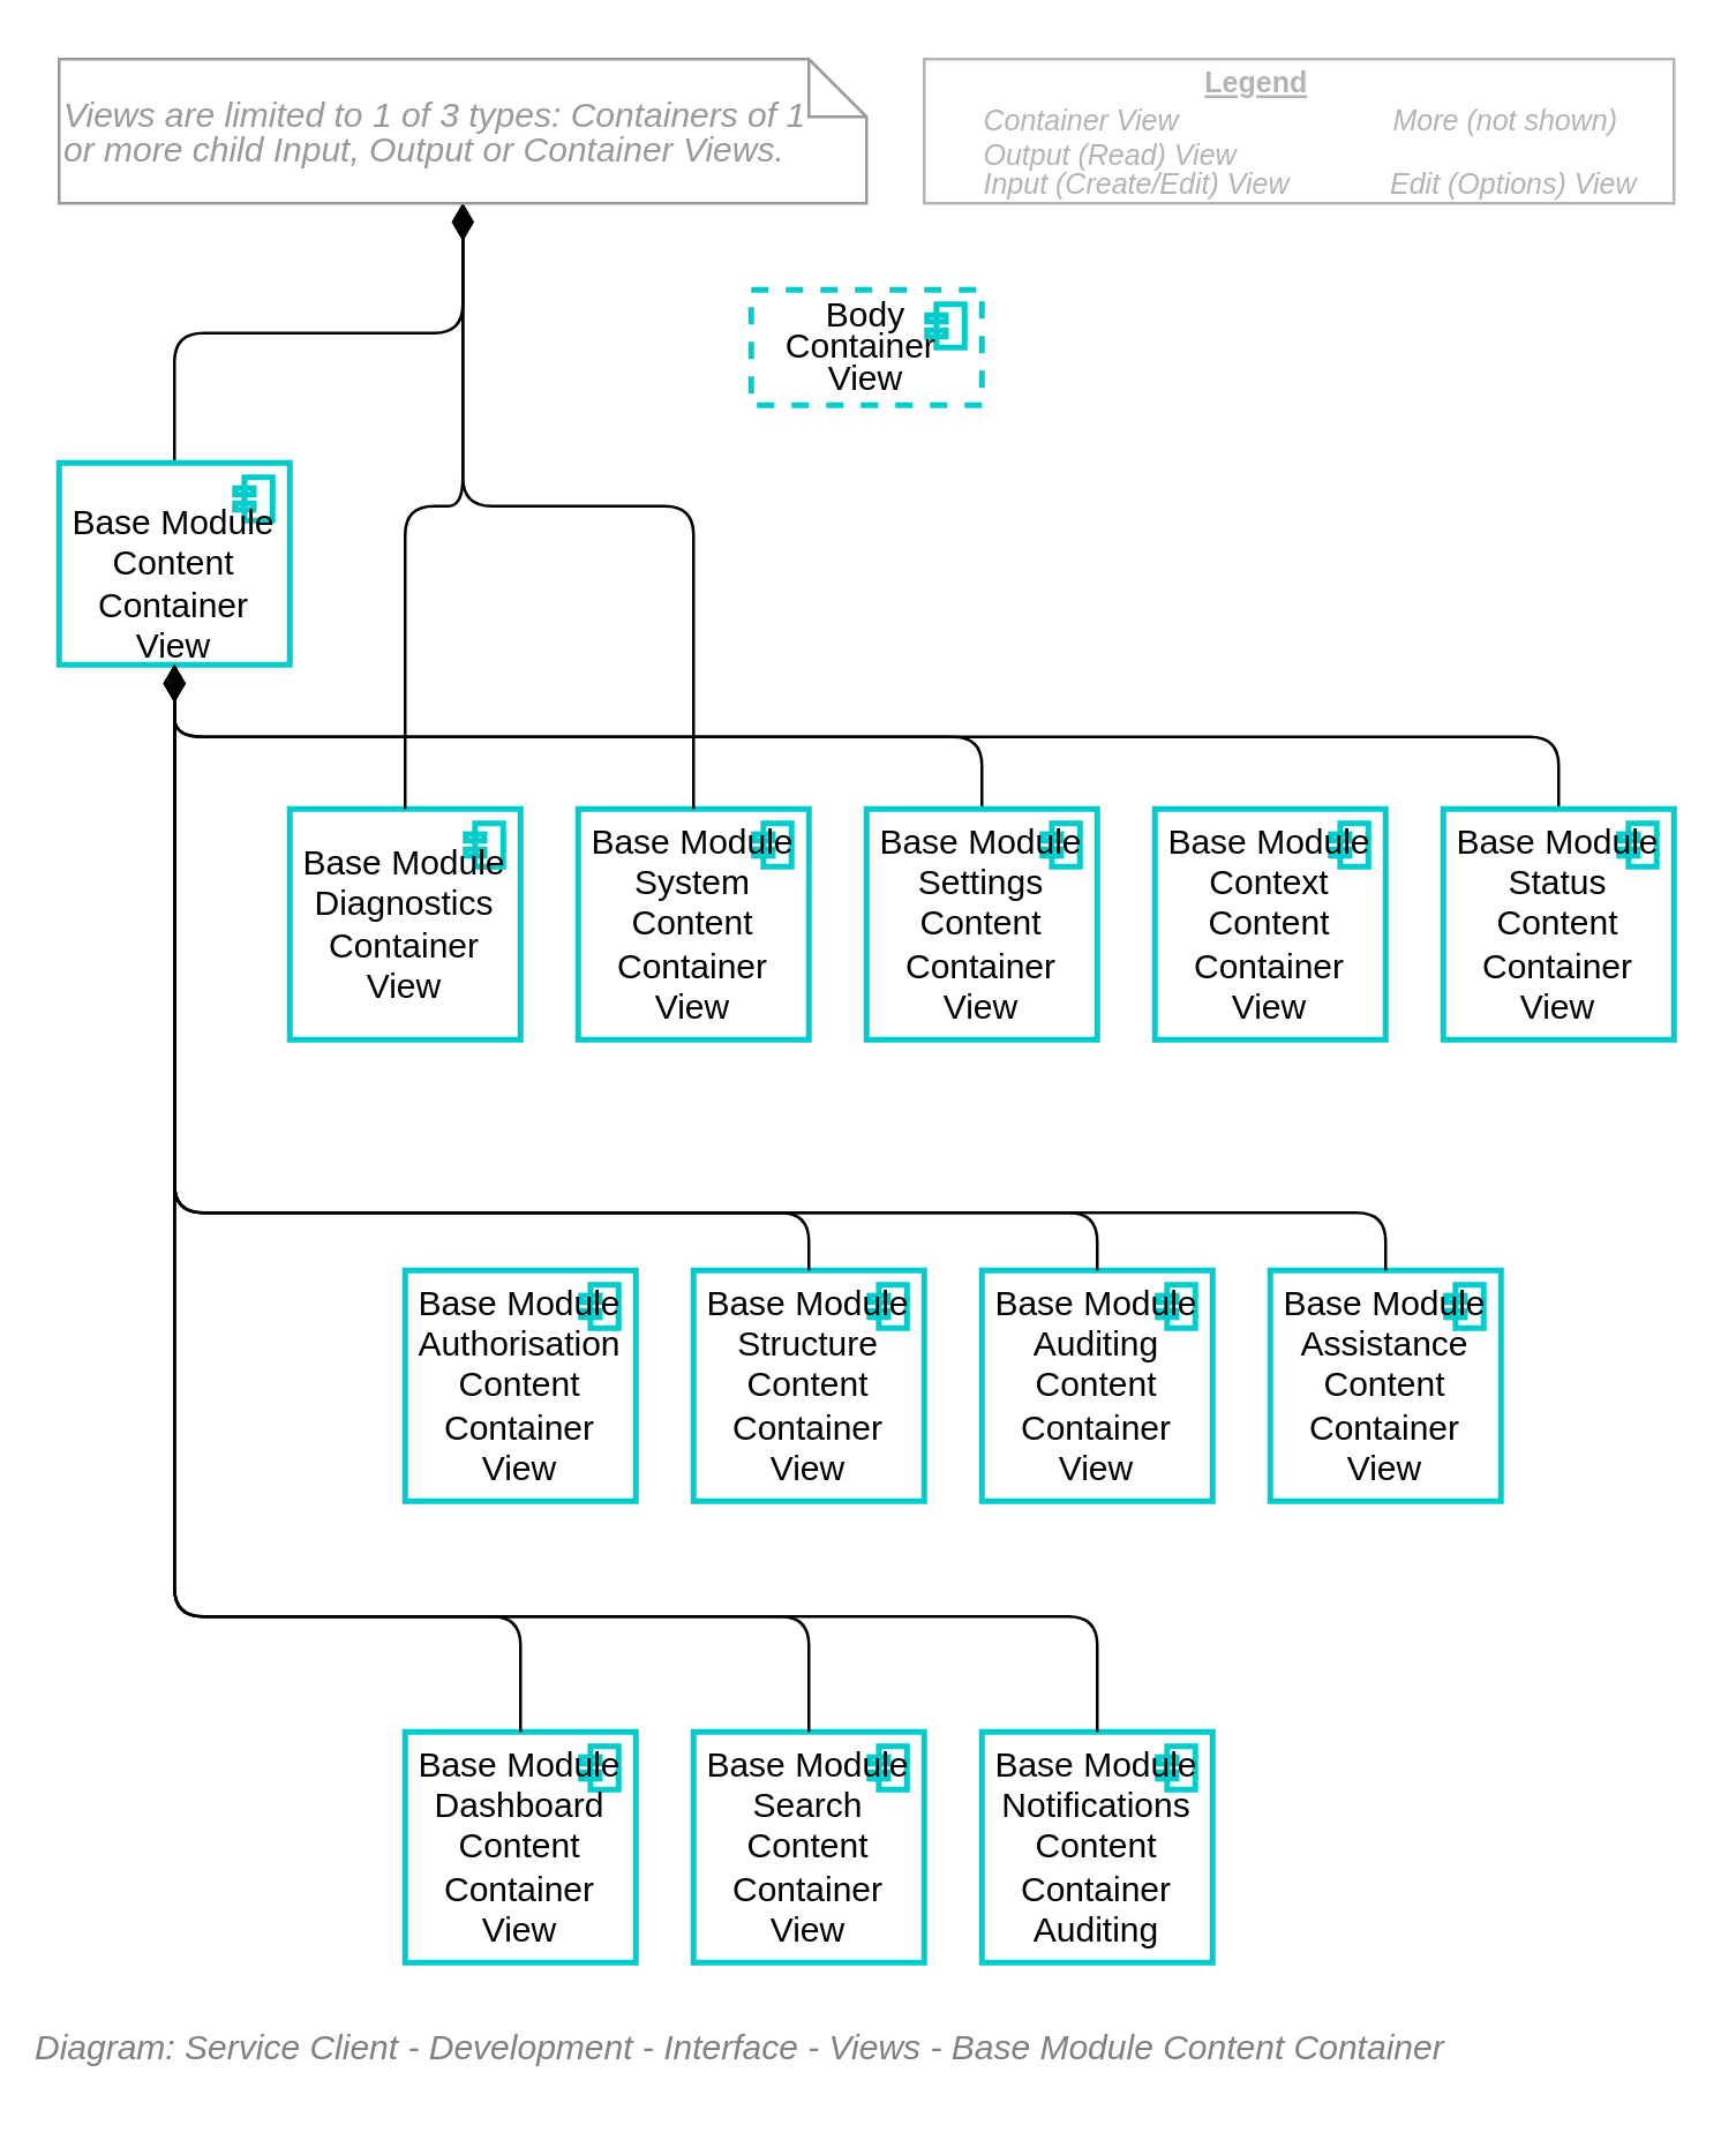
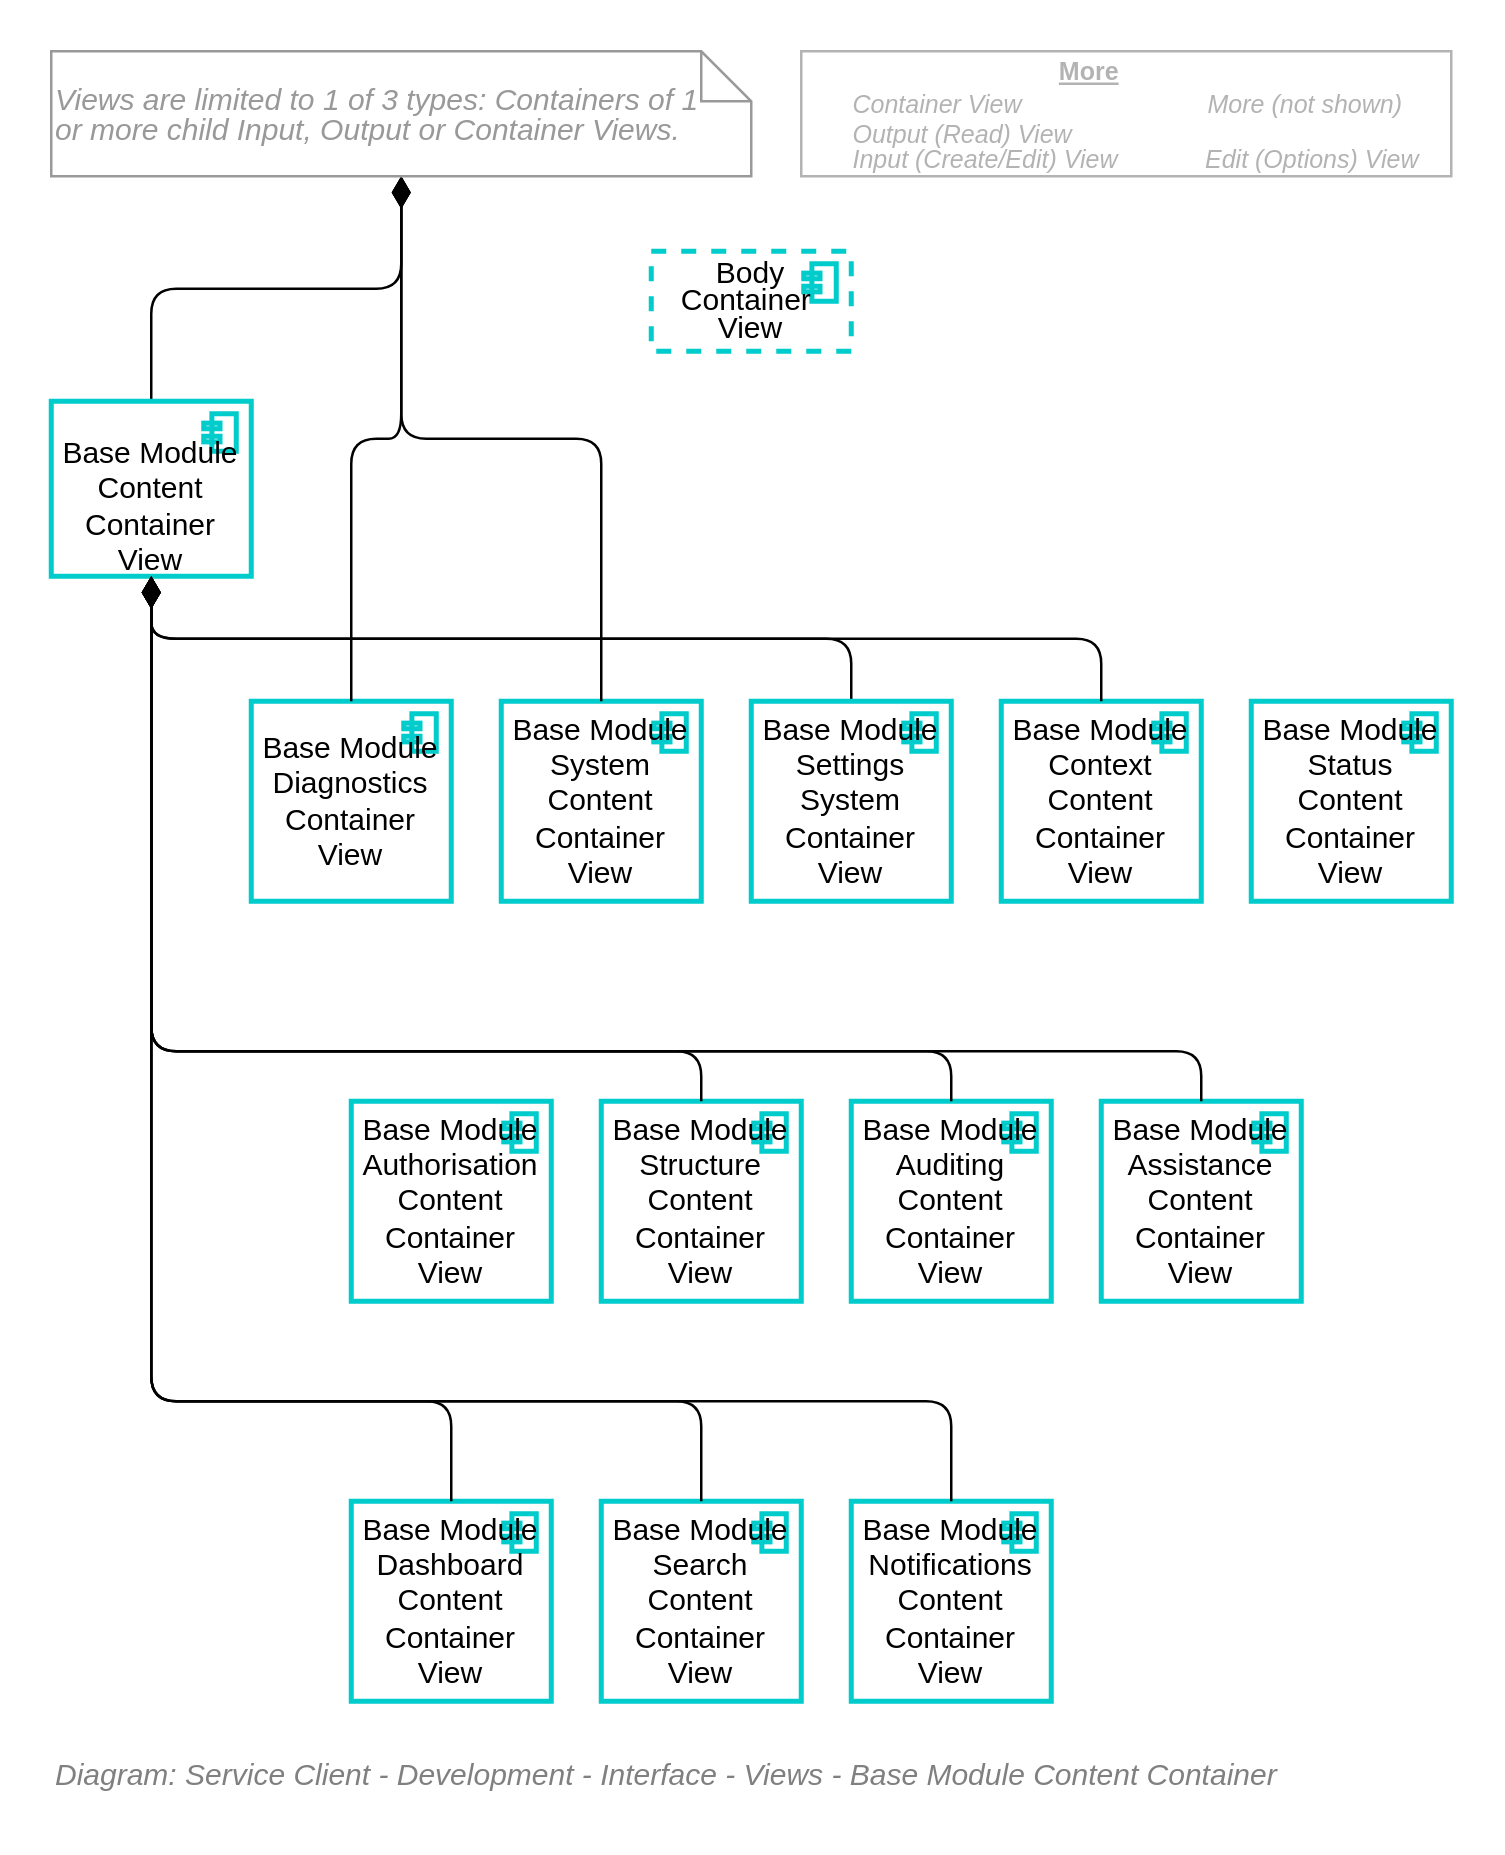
- <mxCell id="58" value="Legend" style="text;html=1;strokeColor=none;fillColor=none;align=center;verticalAlign=middle;whiteSpace=wrap;rounded=0;fontSize=10;fontStyle=5;fontColor=#B3B3B3;" vertex="1" parent="54"><mxGeometry x="28.805" width="172.828" height="16.667" as="geometry" /></mxCell>
+ <mxCell id="58" value="More" style="text;html=1;strokeColor=none;fillColor=none;align=center;verticalAlign=middle;whiteSpace=wrap;rounded=0;fontSize=10;fontStyle=5;fontColor=#B3B3B3;" vertex="1" parent="54"><mxGeometry x="28.805" width="172.828" height="16.667" as="geometry" /></mxCell>
- <mxCell id="11" value="" style="html=1;endArrow=diamondThin;endFill=1;edgeStyle=elbowEdgeStyle;elbow=vertical;endSize=10;strokeColor=#000000;fontSize=10;entryX=0.5;entryY=1;entryDx=0;entryDy=0;entryPerimeter=0;exitX=0.5;exitY=0;exitDx=0;exitDy=0;exitPerimeter=0;" edge="1" parent="1" source="19" target="5"><mxGeometry width="160" relative="1" as="geometry"><mxPoint x="260" y="280" as="sourcePoint" /><mxPoint x="170" y="240" as="targetPoint" /></mxGeometry></mxCell>
+ <mxCell id="34" value="" style="html=1;endArrow=diamondThin;endFill=1;edgeStyle=elbowEdgeStyle;elbow=vertical;endSize=10;strokeColor=#000000;fontSize=10;entryX=0.5;entryY=1;entryDx=0;entryDy=0;entryPerimeter=0;exitX=0.5;exitY=0;exitDx=0;exitDy=0;exitPerimeter=0;" edge="1" parent="1" source="31" target="5"><mxGeometry width="160" relative="1" as="geometry"><mxPoint x="480" y="290" as="sourcePoint" /><mxPoint x="70" y="240" as="targetPoint" /></mxGeometry></mxCell>
- <mxCell id="13" value="&lt;span style=&quot;font-size: 12px ; line-height: 90%&quot;&gt;Base Module Settings&lt;br&gt;Content&lt;br&gt;Container View&lt;br style=&quot;font-size: 12px&quot;&gt;&lt;/span&gt;" style="html=1;outlineConnect=0;whiteSpace=wrap;fillColor=none;strokeColor=#00CCCC;shape=mxgraph.archimate3.application;appType=comp;archiType=square;fontSize=12;verticalAlign=middle;container=1;collapsible=0;strokeWidth=2;recursiveResize=0;" vertex="1" parent="1"><mxGeometry x="300" y="280" width="80" height="80" as="geometry" /></mxCell>
+ <mxCell id="13" value="&lt;span style=&quot;font-size: 12px ; line-height: 90%&quot;&gt;Base Module Settings&lt;br&gt;System&lt;br&gt;Container View&lt;br style=&quot;font-size: 12px&quot;&gt;&lt;/span&gt;" style="html=1;outlineConnect=0;whiteSpace=wrap;fillColor=none;strokeColor=#00CCCC;shape=mxgraph.archimate3.application;appType=comp;archiType=square;fontSize=12;verticalAlign=middle;container=1;collapsible=0;strokeWidth=2;recursiveResize=0;" vertex="1" parent="1"><mxGeometry x="300" y="280" width="80" height="80" as="geometry" /></mxCell>
- <mxCell id="28" value="&lt;span style=&quot;font-size: 12px ; line-height: 90%&quot;&gt;Base Module Notifications&lt;br&gt;Content&lt;br&gt;Container Auditing&lt;br style=&quot;font-size: 12px&quot;&gt;&lt;/span&gt;" style="html=1;outlineConnect=0;whiteSpace=wrap;fillColor=none;strokeColor=#00CCCC;shape=mxgraph.archimate3.application;appType=comp;archiType=square;fontSize=12;verticalAlign=middle;container=1;collapsible=0;strokeWidth=2;recursiveResize=0;" vertex="1" parent="1"><mxGeometry x="340" y="600" width="80" height="80" as="geometry" /></mxCell>
+ <mxCell id="28" value="&lt;span style=&quot;font-size: 12px ; line-height: 90%&quot;&gt;Base Module Notifications&lt;br&gt;Content&lt;br&gt;Container View&lt;br style=&quot;font-size: 12px&quot;&gt;&lt;/span&gt;" style="html=1;outlineConnect=0;whiteSpace=wrap;fillColor=none;strokeColor=#00CCCC;shape=mxgraph.archimate3.application;appType=comp;archiType=square;fontSize=12;verticalAlign=middle;container=1;collapsible=0;strokeWidth=2;recursiveResize=0;" vertex="1" parent="1"><mxGeometry x="340" y="600" width="80" height="80" as="geometry" /></mxCell>
- <mxCell id="68" value="&lt;font style=&quot;font-size: 12px&quot;&gt;Diagram: Service Client - Development - Interface - Views - Base Module Content Container&lt;/font&gt;" style="text;strokeColor=none;fillColor=none;html=1;fontSize=12;fontStyle=2;verticalAlign=middle;align=left;shadow=0;glass=0;comic=0;opacity=30;fontColor=#808080;" vertex="1" parent="1"><mxGeometry x="10" y="700" width="520" height="20" as="geometry" /></mxCell>
+ <mxCell id="68" value="&lt;font style=&quot;font-size: 12px&quot;&gt;Diagram: Service Client - Development - Interface - Views - Base Module Content Container&lt;/font&gt;" style="text;strokeColor=none;fillColor=none;html=1;fontSize=12;fontStyle=2;verticalAlign=middle;align=left;shadow=0;glass=0;comic=0;opacity=30;fontColor=#808080;" vertex="1" parent="1"><mxGeometry x="20" y="700" width="520" height="20" as="geometry" /></mxCell>
